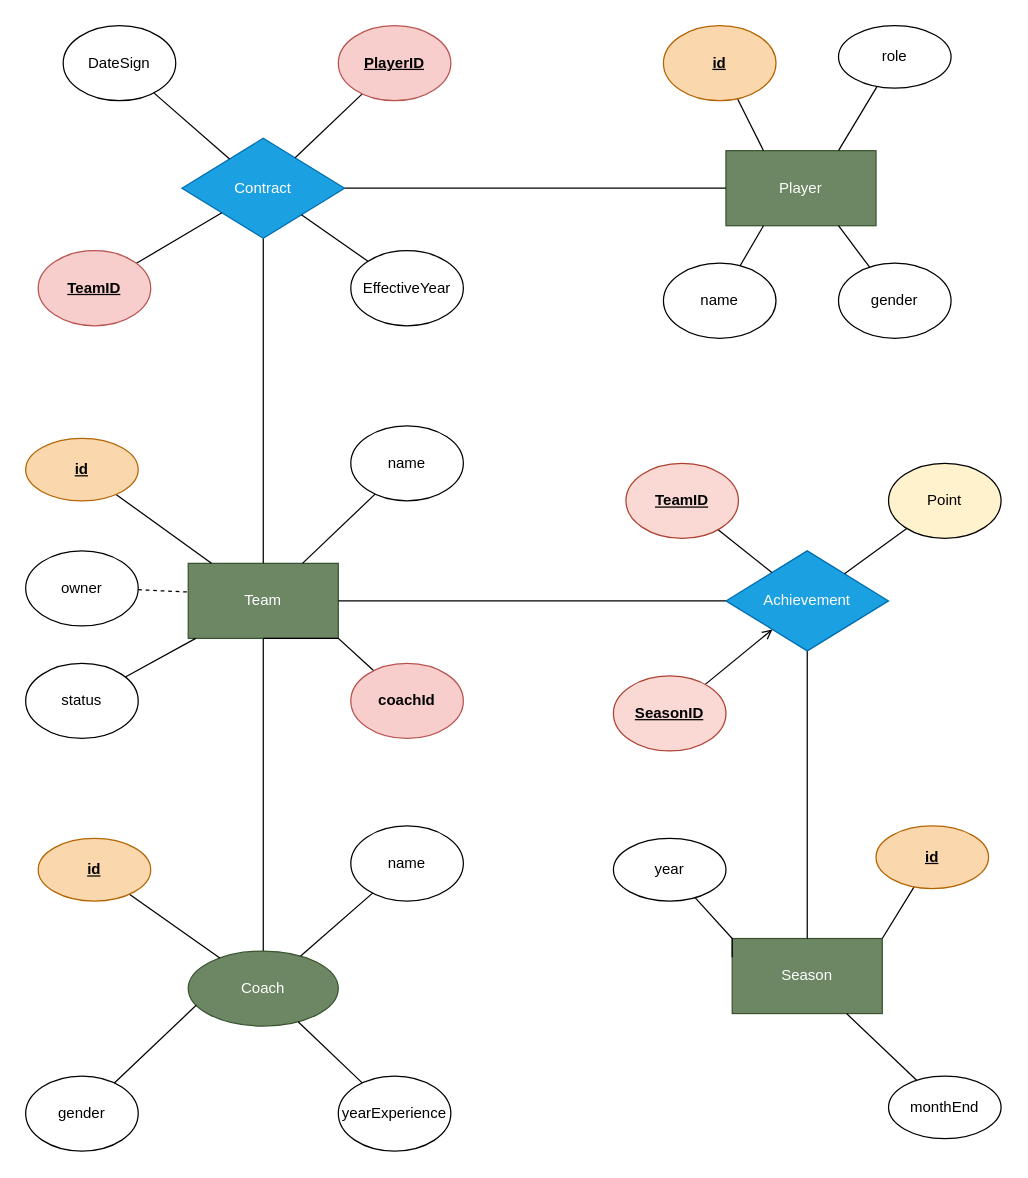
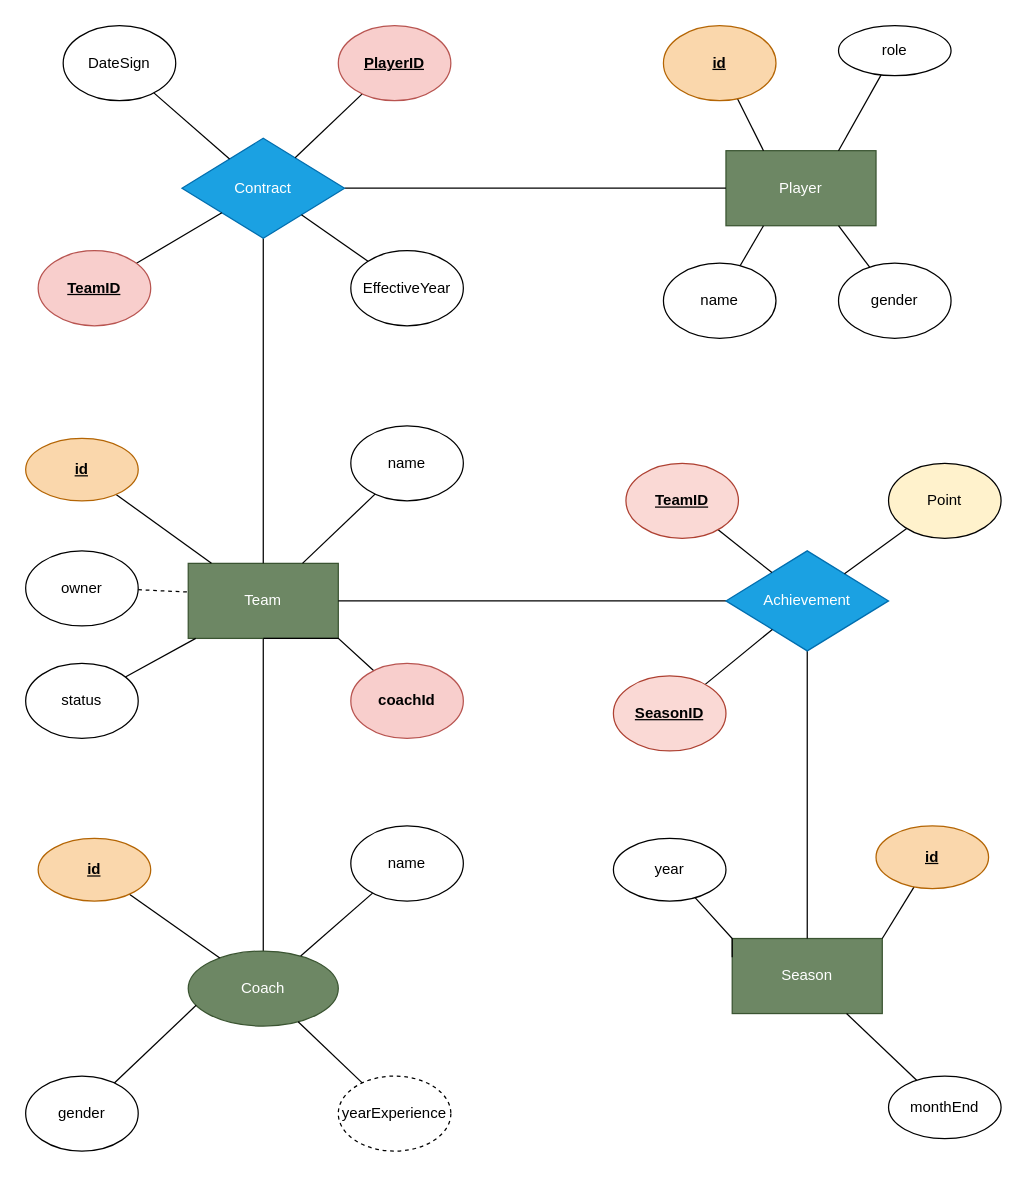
- <mxCell id="10" value="role" style="ellipse;whiteSpace=wrap;html=1;" parent="1" vertex="1"><mxGeometry x="670" y="20" width="90" height="50" as="geometry" /></mxCell>
+ <mxCell id="10" value="role" style="ellipse;whiteSpace=wrap;html=1;" parent="1" vertex="1"><mxGeometry x="670" y="20" width="90" height="40" as="geometry" /></mxCell>
- <mxCell id="44" style="edgeStyle=none;rounded=0;orthogonalLoop=1;jettySize=auto;html=1;endArrow=open;endFill=0;" parent="1" source="45" target="41" edge="1"><mxGeometry relative="1" as="geometry" /></mxCell>
+ <mxCell id="44" style="edgeStyle=none;rounded=0;orthogonalLoop=1;jettySize=auto;html=1;endArrow=none;endFill=0;" parent="1" source="45" target="41" edge="1"><mxGeometry relative="1" as="geometry" /></mxCell>
- <mxCell id="56" value="yearExperience" style="ellipse;whiteSpace=wrap;html=1;" parent="1" vertex="1"><mxGeometry x="270" y="860" width="90" height="60" as="geometry" /></mxCell>
+ <mxCell id="56" value="yearExperience" style="ellipse;whiteSpace=wrap;html=1;dashed=1;" parent="1" vertex="1"><mxGeometry x="270" y="860" width="90" height="60" as="geometry" /></mxCell>
